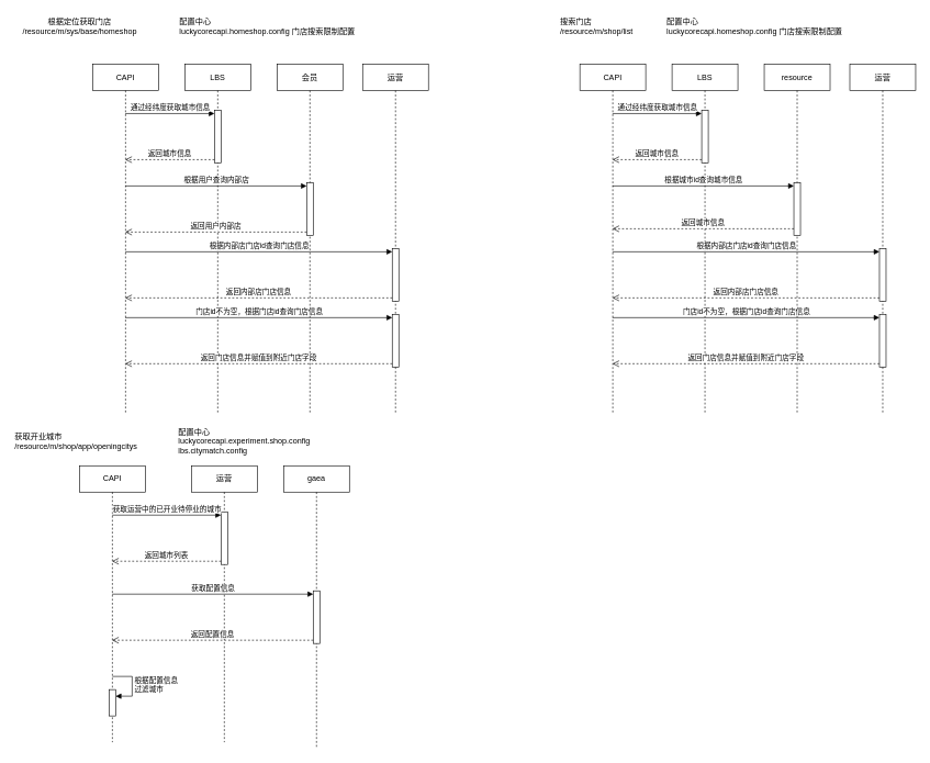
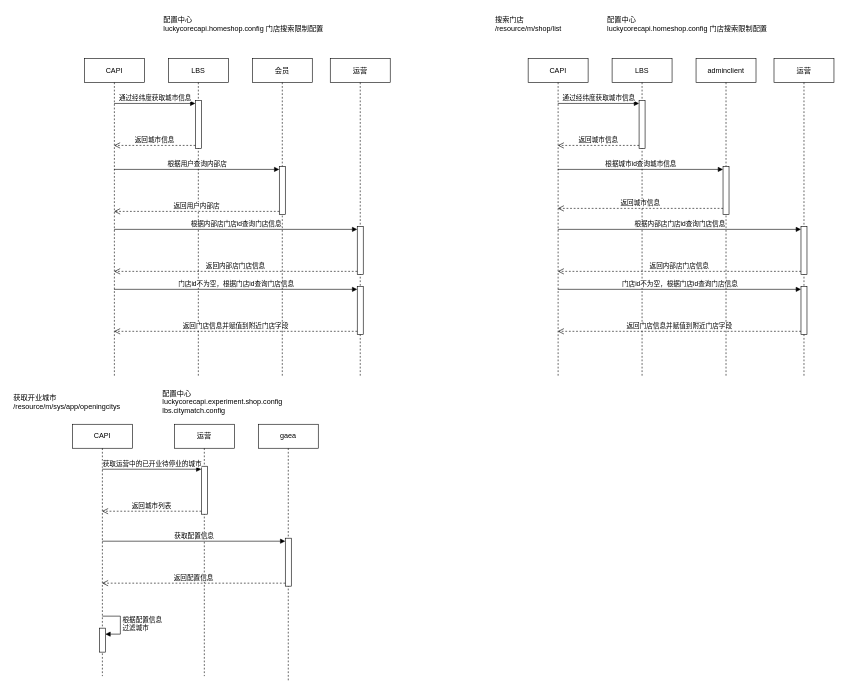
- <mxCell id="2" value="&lt;div&gt;根据定位获取门店&lt;br&gt;&lt;/div&gt;/resource/m/sys/base/homeshop" style="text;html=1;align=center;verticalAlign=middle;resizable=0;points=[];autosize=1;strokeColor=none;fillColor=none;" vertex="1" parent="1"><mxGeometry x="20" y="20" width="200" height="40" as="geometry" /></mxCell>
- <mxCell id="33" value="&lt;div style=&quot;text-align: left;&quot;&gt;&lt;span style=&quot;background-color: initial;&quot;&gt;搜索门店&lt;/span&gt;&lt;/div&gt;&lt;div style=&quot;text-align: left;&quot;&gt;&lt;span style=&quot;background-color: initial;&quot;&gt;/resource/m/shop/list&lt;br&gt;&lt;/span&gt;&lt;/div&gt;&lt;div&gt;&lt;/div&gt;" style="text;html=1;align=center;verticalAlign=middle;resizable=0;points=[];autosize=1;strokeColor=none;fillColor=none;" vertex="1" parent="1"><mxGeometry x="840" y="20" width="130" height="40" as="geometry" /></mxCell>
+ <mxCell id="33" value="&lt;div style=&quot;text-align: left;&quot;&gt;&lt;span style=&quot;background-color: initial;&quot;&gt;搜索门店&lt;/span&gt;&lt;/div&gt;&lt;div style=&quot;text-align: left;&quot;&gt;&lt;span style=&quot;background-color: initial;&quot;&gt;/resource/m/shop/list&lt;br&gt;&lt;/span&gt;&lt;/div&gt;&lt;div&gt;&lt;/div&gt;" style="text;html=1;align=center;verticalAlign=middle;resizable=0;points=[];autosize=1;strokeColor=none;fillColor=none;" vertex="1" parent="1"><mxGeometry x="815" y="20" width="130" height="40" as="geometry" /></mxCell>
- <mxCell id="37" value="resource" style="shape=umlLifeline;perimeter=lifelinePerimeter;whiteSpace=wrap;html=1;container=1;dropTarget=0;collapsible=0;recursiveResize=0;outlineConnect=0;portConstraint=eastwest;newEdgeStyle={&quot;curved&quot;:0,&quot;rounded&quot;:0};" vertex="1" parent="1"><mxGeometry x="1160" y="97" width="100" height="530" as="geometry" /></mxCell>
+ <mxCell id="37" value="adminclient" style="shape=umlLifeline;perimeter=lifelinePerimeter;whiteSpace=wrap;html=1;container=1;dropTarget=0;collapsible=0;recursiveResize=0;outlineConnect=0;portConstraint=eastwest;newEdgeStyle={&quot;curved&quot;:0,&quot;rounded&quot;:0};" vertex="1" parent="1"><mxGeometry x="1160" y="97" width="100" height="530" as="geometry" /></mxCell>
- <mxCell id="20" value="&lt;div&gt;获取开业城市&lt;/div&gt;/resource/m/shop/app/openingcitys" style="text;html=1;align=left;verticalAlign=middle;resizable=0;points=[];autosize=1;strokeColor=none;fillColor=none;" vertex="1" parent="1"><mxGeometry x="20" y="650" width="200" height="40" as="geometry" /></mxCell>
+ <mxCell id="20" value="&lt;div&gt;获取开业城市&lt;/div&gt;/resource/m/sys/app/openingcitys" style="text;html=1;align=left;verticalAlign=middle;resizable=0;points=[];autosize=1;strokeColor=none;fillColor=none;" vertex="1" parent="1"><mxGeometry x="20" y="650" width="200" height="40" as="geometry" /></mxCell>
